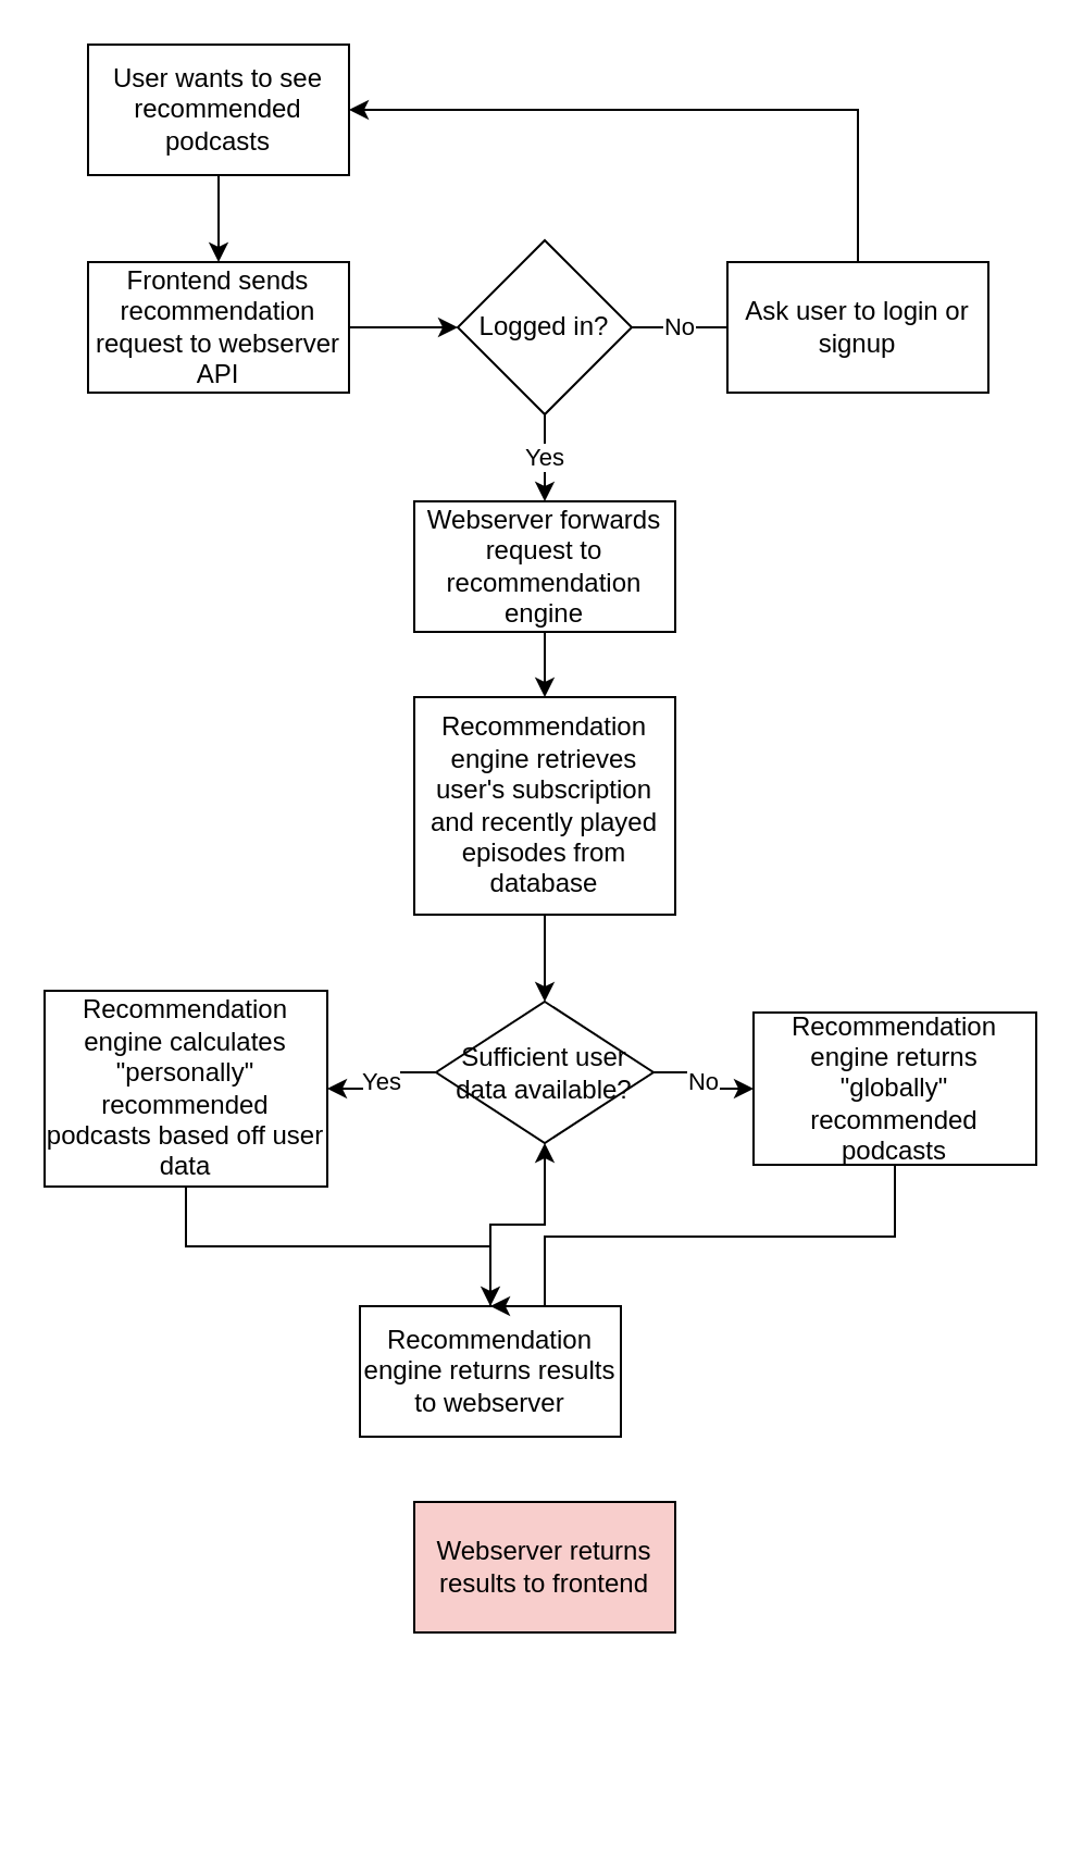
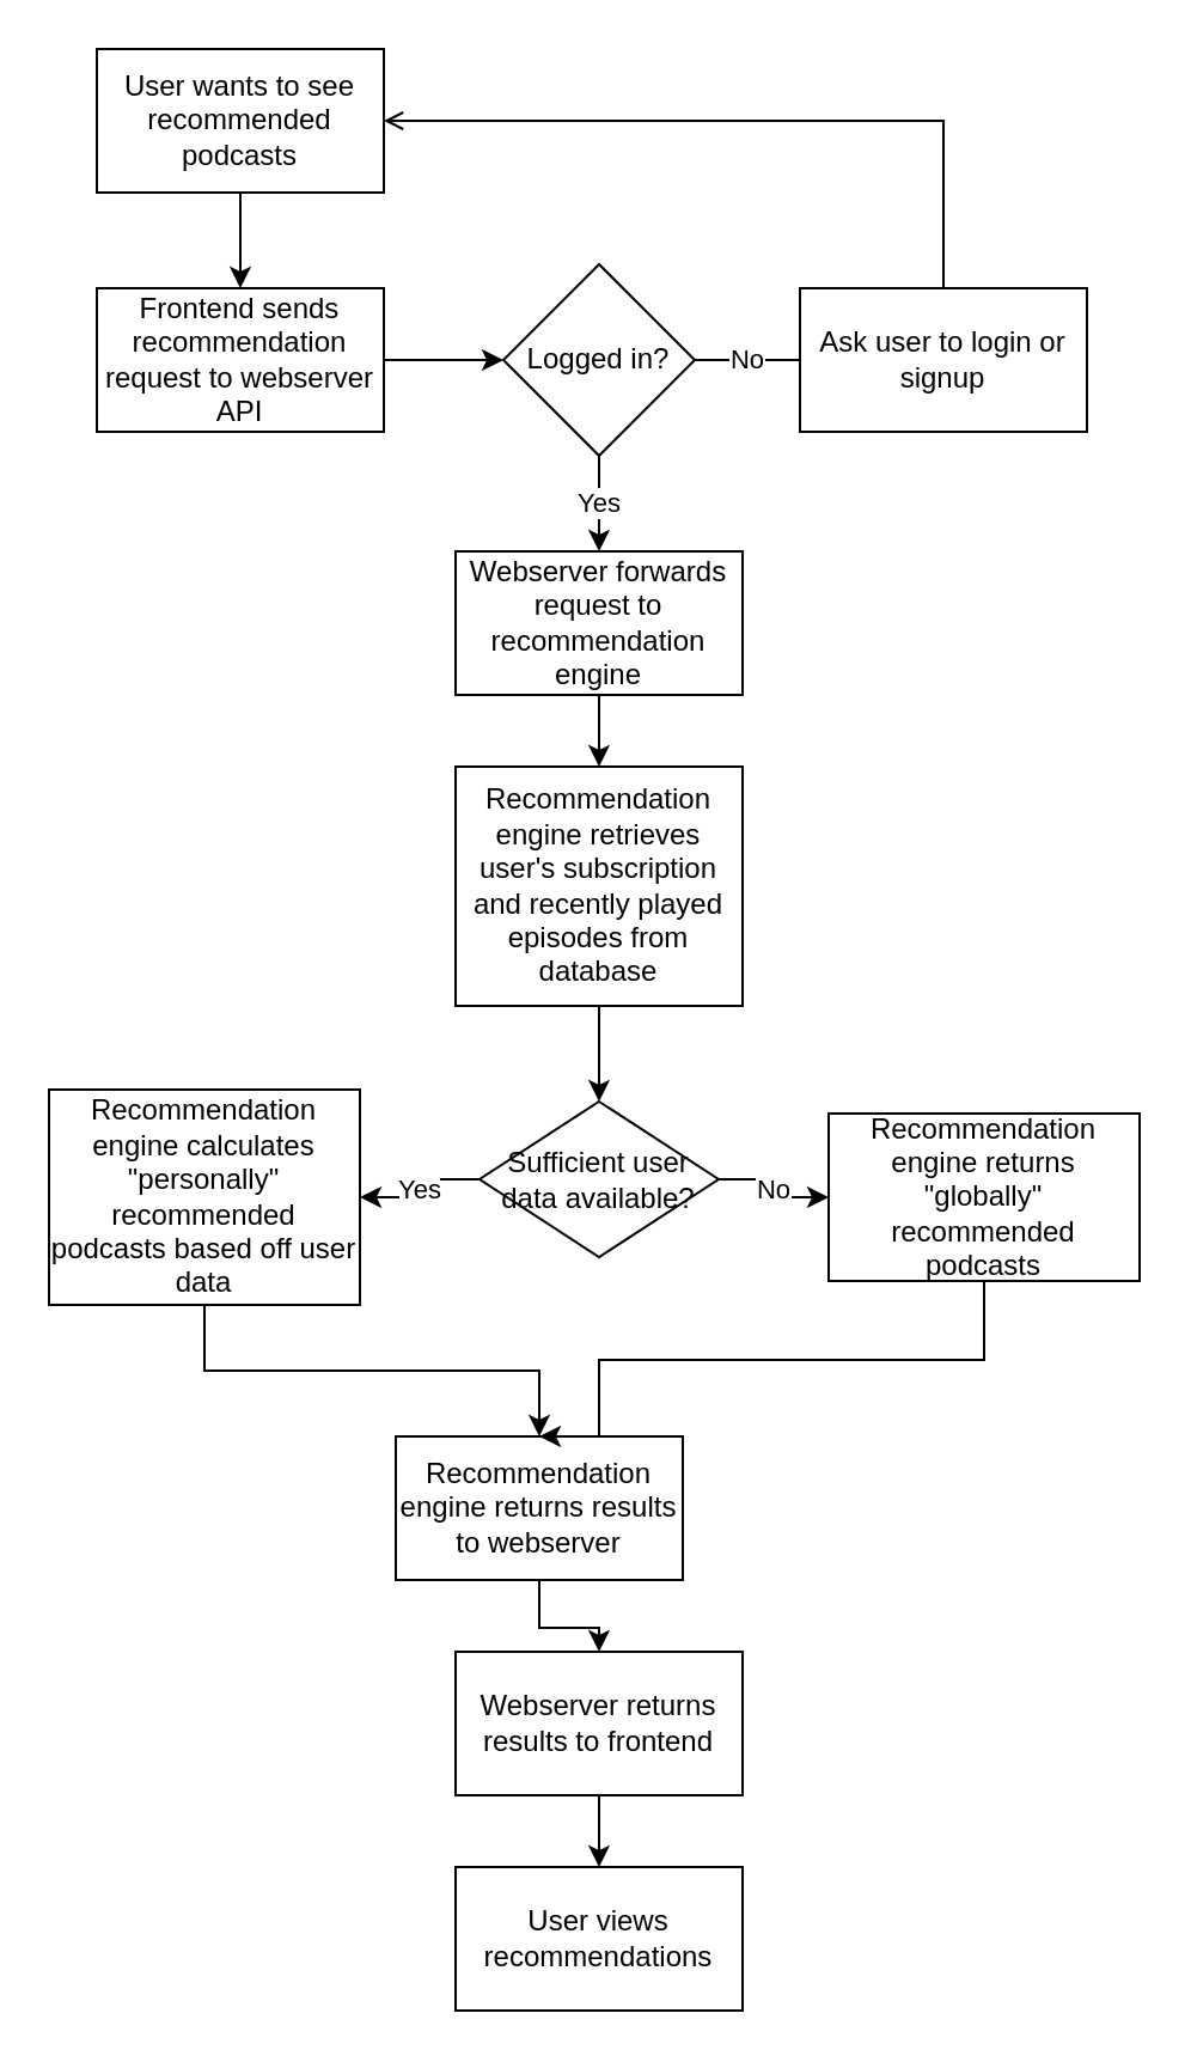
- <mxCell id="9" style="edgeStyle=orthogonalEdgeStyle;rounded=0;orthogonalLoop=1;jettySize=auto;html=1;exitX=0.5;exitY=0;exitDx=0;exitDy=0;entryX=1;entryY=0.5;entryDx=0;entryDy=0;" edge="1" parent="1" source="10" target="3"><mxGeometry relative="1" as="geometry" /></mxCell>
+ <mxCell id="9" style="edgeStyle=orthogonalEdgeStyle;rounded=0;orthogonalLoop=1;jettySize=auto;html=1;exitX=0.5;exitY=0;exitDx=0;exitDy=0;entryX=1;entryY=0.5;entryDx=0;entryDy=0;endArrow=open;" edge="1" parent="1" source="10" target="3"><mxGeometry relative="1" as="geometry" /></mxCell>
- <mxCell id="15" value="" style="edgeStyle=orthogonalEdgeStyle;rounded=0;orthogonalLoop=1;jettySize=auto;html=1;" edge="1" parent="1" source="16" target="22"><mxGeometry relative="1" as="geometry" /></mxCell>
+ <mxCell id="15" value="" style="edgeStyle=orthogonalEdgeStyle;rounded=0;orthogonalLoop=1;jettySize=auto;html=1;" edge="1" parent="1" source="16" target="18"><mxGeometry relative="1" as="geometry" /></mxCell>
- <mxCell id="18" value="Webserver returns results to frontend" style="whiteSpace=wrap;html=1;rounded=0;fillColor=#f8cecc;" vertex="1" parent="1"><mxGeometry x="190" y="690" width="120" height="60" as="geometry" /></mxCell>
+ <mxCell id="18" value="Webserver returns results to frontend" style="whiteSpace=wrap;html=1;rounded=0;" vertex="1" parent="1"><mxGeometry x="190" y="690" width="120" height="60" as="geometry" /></mxCell>
+ <mxCell id="17" value="" style="edgeStyle=orthogonalEdgeStyle;rounded=0;orthogonalLoop=1;jettySize=auto;html=1;" edge="1" parent="1" source="18" target="19"><mxGeometry relative="1" as="geometry" /></mxCell>
+ <mxCell id="19" value="User views recommendations" style="whiteSpace=wrap;html=1;rounded=0;" vertex="1" parent="1"><mxGeometry x="190" y="780" width="120" height="60" as="geometry" /></mxCell>
